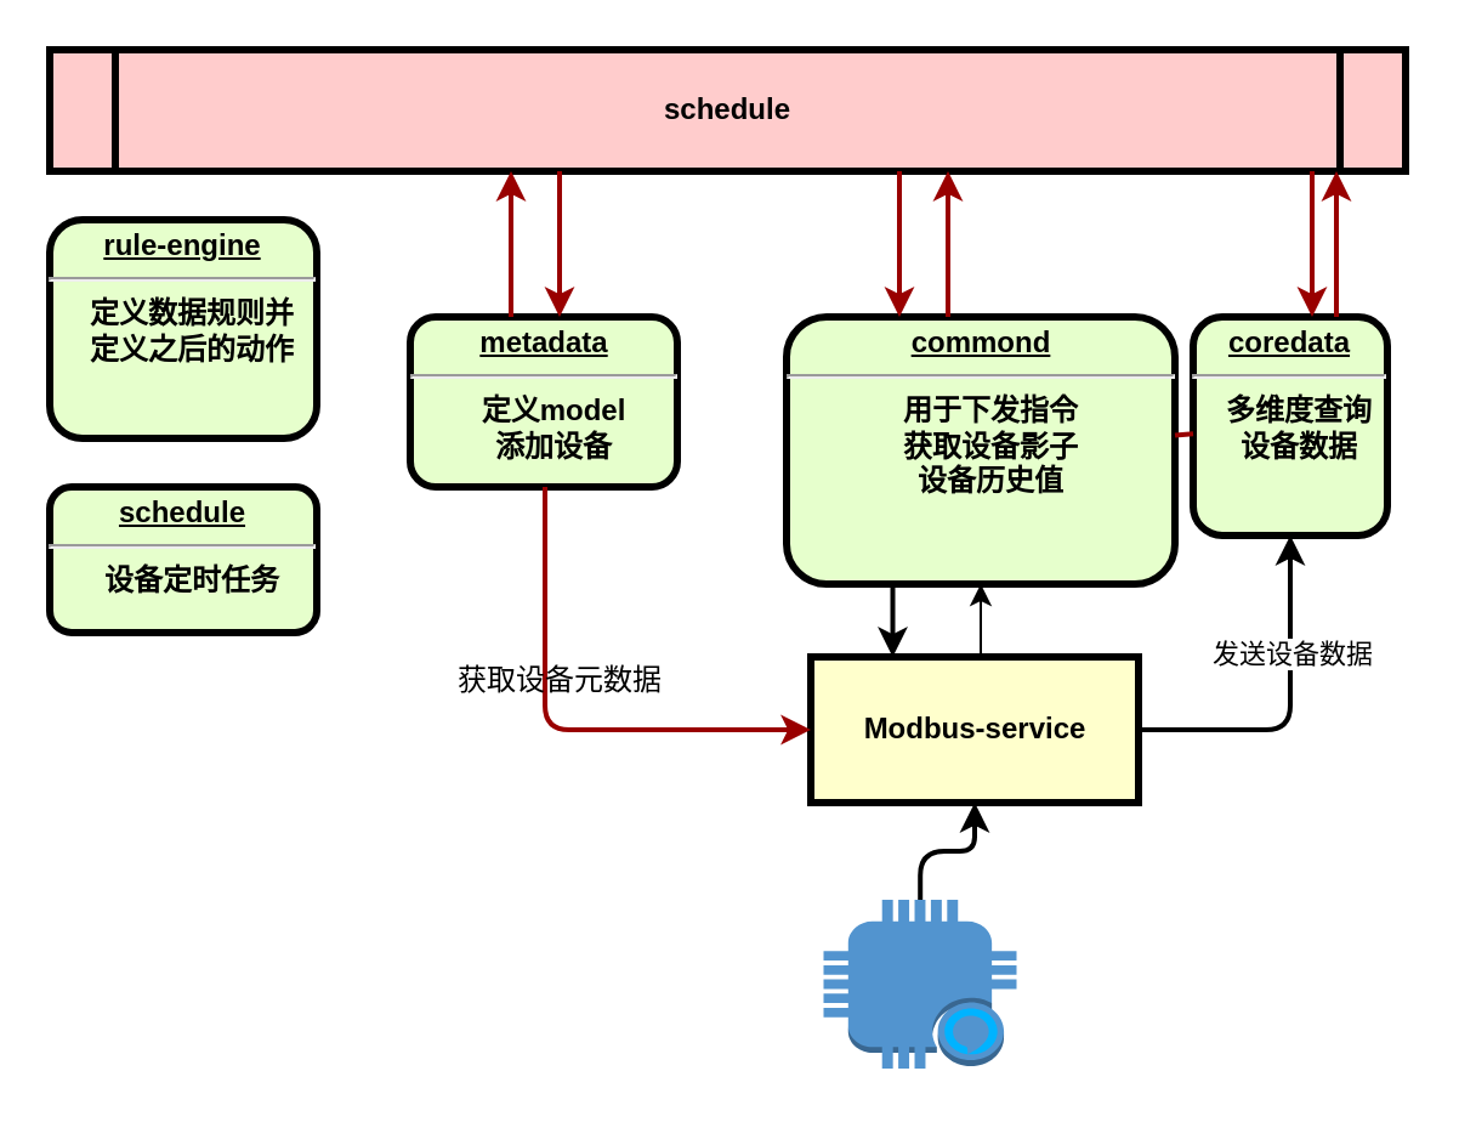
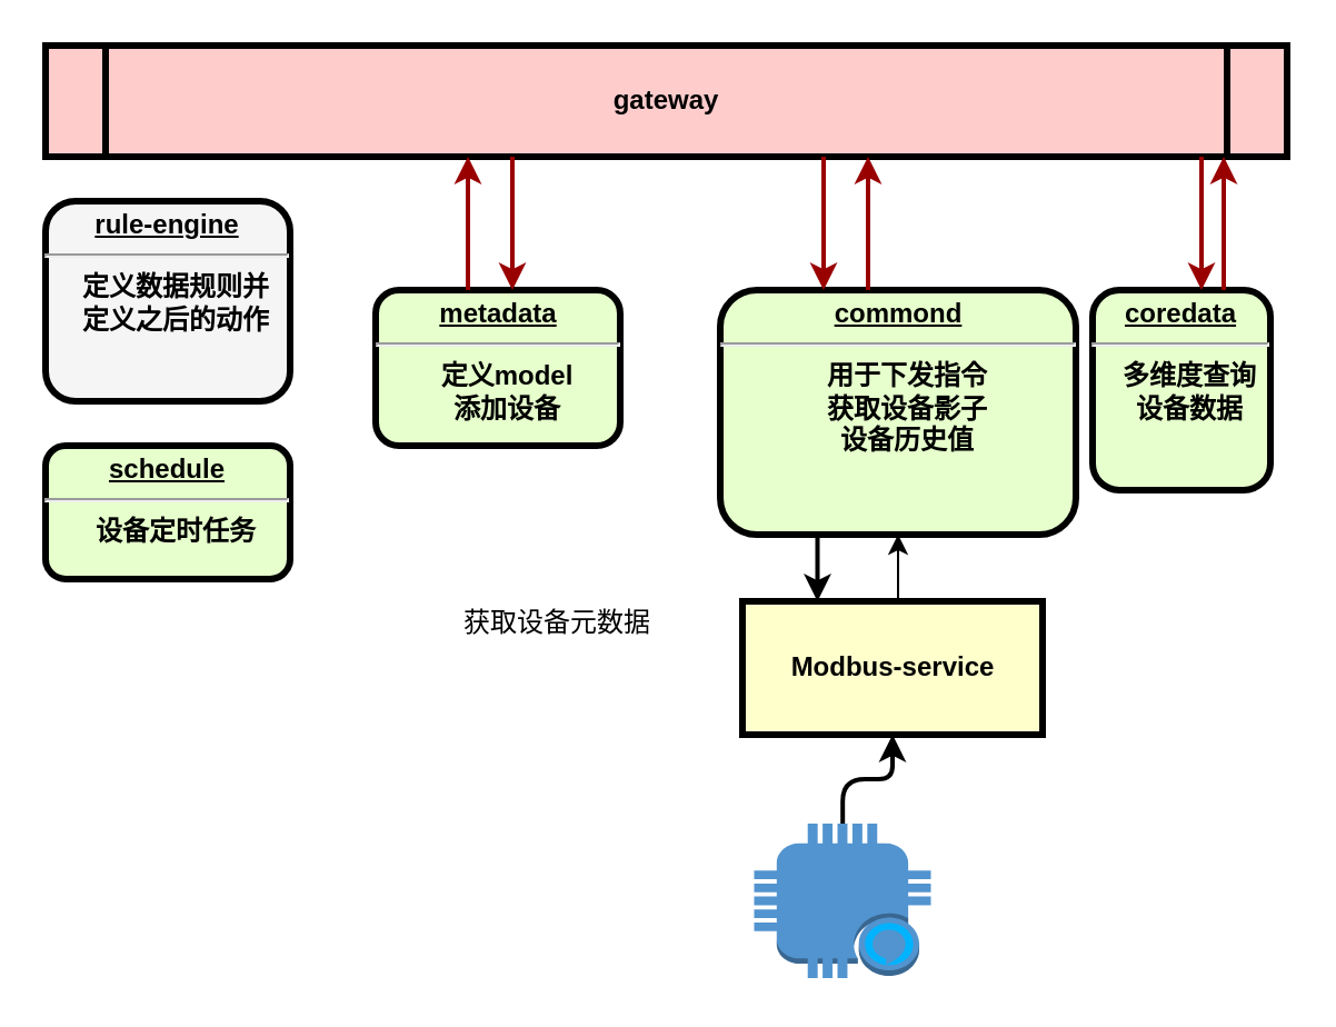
- <mxCell id="2" value="schedule" style="shape=process;whiteSpace=wrap;align=center;verticalAlign=middle;size=0.048;fontStyle=1;strokeWidth=3;fillColor=#FFCCCC" parent="1" vertex="1"><mxGeometry x="20" y="20" width="558.5" height="50" as="geometry" /></mxCell>
+ <mxCell id="2" value="gateway" style="shape=process;whiteSpace=wrap;align=center;verticalAlign=middle;size=0.048;fontStyle=1;strokeWidth=3;fillColor=#FFCCCC" parent="1" vertex="1"><mxGeometry x="20" y="20" width="558.5" height="50" as="geometry" /></mxCell>
- <mxCell id="20" value="&lt;p style=&quot;margin: 0px ; margin-top: 4px ; text-align: center ; text-decoration: underline&quot;&gt;&lt;strong&gt;rule-engine&lt;/strong&gt;&lt;/p&gt;&lt;hr&gt;&lt;p style=&quot;margin: 0px ; margin-left: 8px&quot;&gt;定义数据规则并&lt;/p&gt;&lt;p style=&quot;margin: 0px ; margin-left: 8px&quot;&gt;定义之后的动作&lt;/p&gt;" style="verticalAlign=middle;align=center;overflow=fill;fontSize=12;fontFamily=Helvetica;html=1;rounded=1;fontStyle=1;strokeWidth=3;fillColor=#E6FFCC" vertex="1" parent="1"><mxGeometry x="20" y="90" width="110" height="90" as="geometry" /></mxCell>
+ <mxCell id="20" value="&lt;p style=&quot;margin: 0px ; margin-top: 4px ; text-align: center ; text-decoration: underline&quot;&gt;&lt;strong&gt;rule-engine&lt;/strong&gt;&lt;/p&gt;&lt;hr&gt;&lt;p style=&quot;margin: 0px ; margin-left: 8px&quot;&gt;定义数据规则并&lt;/p&gt;&lt;p style=&quot;margin: 0px ; margin-left: 8px&quot;&gt;定义之后的动作&lt;/p&gt;" style="verticalAlign=middle;align=center;overflow=fill;fontSize=12;fontFamily=Helvetica;html=1;rounded=1;fontStyle=1;strokeWidth=3;fillColor=#f5f5f5;" vertex="1" parent="1"><mxGeometry x="20" y="90" width="110" height="90" as="geometry" /></mxCell>
- <mxCell id="11" value="" style="endArrow=none;noEdgeStyle=1;strokeColor=#990000;strokeWidth=2" parent="1" source="3" target="10" edge="1"><mxGeometry relative="1" as="geometry"><mxPoint x="185.008" y="101" as="sourcePoint" /><mxPoint x="380.328" y="270" as="targetPoint" /></mxGeometry></mxCell>
- <mxCell id="19" value="获取设备元数据" style="text;html=1;align=center;verticalAlign=middle;resizable=0;points=[];autosize=1;strokeColor=none;fillColor=none;" vertex="1" parent="1"><mxGeometry x="180" y="270" width="100" height="20" as="geometry" /></mxCell>
+ <mxCell id="19" value="获取设备元数据" style="text;html=1;align=center;verticalAlign=middle;resizable=0;points=[];autosize=1;strokeColor=none;fillColor=none;" vertex="1" parent="1"><mxGeometry x="200" y="270" width="100" height="20" as="geometry" /></mxCell>
- <mxCell id="6" style="edgeStyle=orthogonalEdgeStyle;orthogonalLoop=1;jettySize=auto;html=1;exitX=1;exitY=0.5;exitDx=0;exitDy=0;strokeWidth=2;jumpStyle=arc;rounded=1;" edge="1" parent="1" source="8" target="3"><mxGeometry relative="1" as="geometry" /></mxCell>
- <mxCell id="7" value="发送设备数据" style="edgeLabel;html=1;align=center;verticalAlign=middle;resizable=0;points=[];" vertex="1" connectable="0" parent="6"><mxGeometry x="0.319" relative="1" as="geometry"><mxPoint as="offset" /></mxGeometry></mxCell>
- <mxCell id="14" value="" style="edgeStyle=elbowEdgeStyle;elbow=horizontal;strokeColor=#990000;strokeWidth=2" parent="1" source="4" target="8" edge="1"><mxGeometry width="100" height="100" relative="1" as="geometry"><mxPoint x="110" y="360" as="sourcePoint" /><mxPoint x="210" y="260" as="targetPoint" /><Array as="points"><mxPoint x="224" y="250" /></Array></mxGeometry></mxCell>
